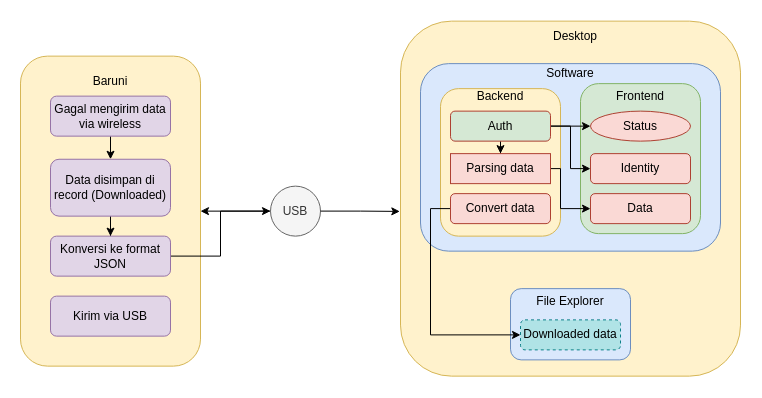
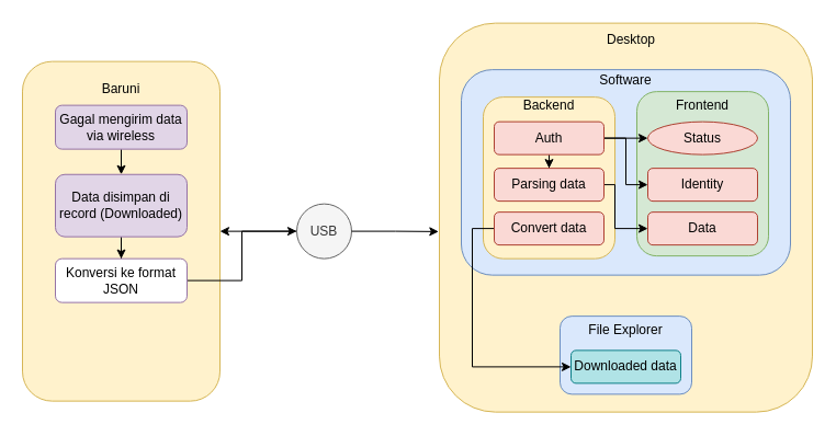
- <mxCell id="13" value="Auth" style="rounded=1;whiteSpace=wrap;html=1;fillColor=#d5e8d4;strokeColor=#ae4132;" parent="1" vertex="1"><mxGeometry x="450" y="110.63" width="100" height="30" as="geometry" /></mxCell>
+ <mxCell id="13" value="Auth" style="rounded=1;whiteSpace=wrap;html=1;fillColor=#fad9d5;strokeColor=#ae4132;" parent="1" vertex="1"><mxGeometry x="450" y="110.63" width="100" height="30" as="geometry" /></mxCell>
- <mxCell id="15" value="Parsing data" style="whiteSpace=wrap;html=1;fillColor=#fad9d5;strokeColor=#ae4132;rounded=0;" parent="1" vertex="1"><mxGeometry x="450" y="153.13" width="100" height="30" as="geometry" /></mxCell>
+ <mxCell id="15" value="Parsing data" style="rounded=1;whiteSpace=wrap;html=1;fillColor=#fad9d5;strokeColor=#ae4132;" parent="1" vertex="1"><mxGeometry x="450" y="153.13" width="100" height="30" as="geometry" /></mxCell>
- <mxCell id="34" value="Konversi ke format JSON" style="rounded=1;whiteSpace=wrap;html=1;fillColor=#e1d5e7;strokeColor=#9673a6;" vertex="1" parent="1"><mxGeometry x="50" y="235.63" width="120" height="40" as="geometry" /></mxCell>
+ <mxCell id="34" value="Konversi ke format JSON" style="rounded=1;whiteSpace=wrap;html=1;fillColor=#ffffff;strokeColor=#9673a6;" vertex="1" parent="1"><mxGeometry x="50" y="235.63" width="120" height="40" as="geometry" /></mxCell>
- <mxCell id="35" value="Kirim via USB" style="rounded=1;whiteSpace=wrap;html=1;fillColor=#e1d5e7;strokeColor=#9673a6;" vertex="1" parent="1"><mxGeometry x="50" y="295.63" width="120" height="40" as="geometry" /></mxCell>
- <mxCell id="24" value="Downloaded data" style="rounded=1;whiteSpace=wrap;html=1;fillColor=#b0e3e6;strokeColor=#0e8088;dashed=1;" parent="1" vertex="1"><mxGeometry x="520" y="319.38" width="100" height="30" as="geometry" /></mxCell>
+ <mxCell id="24" value="Downloaded data" style="rounded=1;whiteSpace=wrap;html=1;fillColor=#b0e3e6;strokeColor=#0e8088;" parent="1" vertex="1"><mxGeometry x="520" y="319.38" width="100" height="30" as="geometry" /></mxCell>
